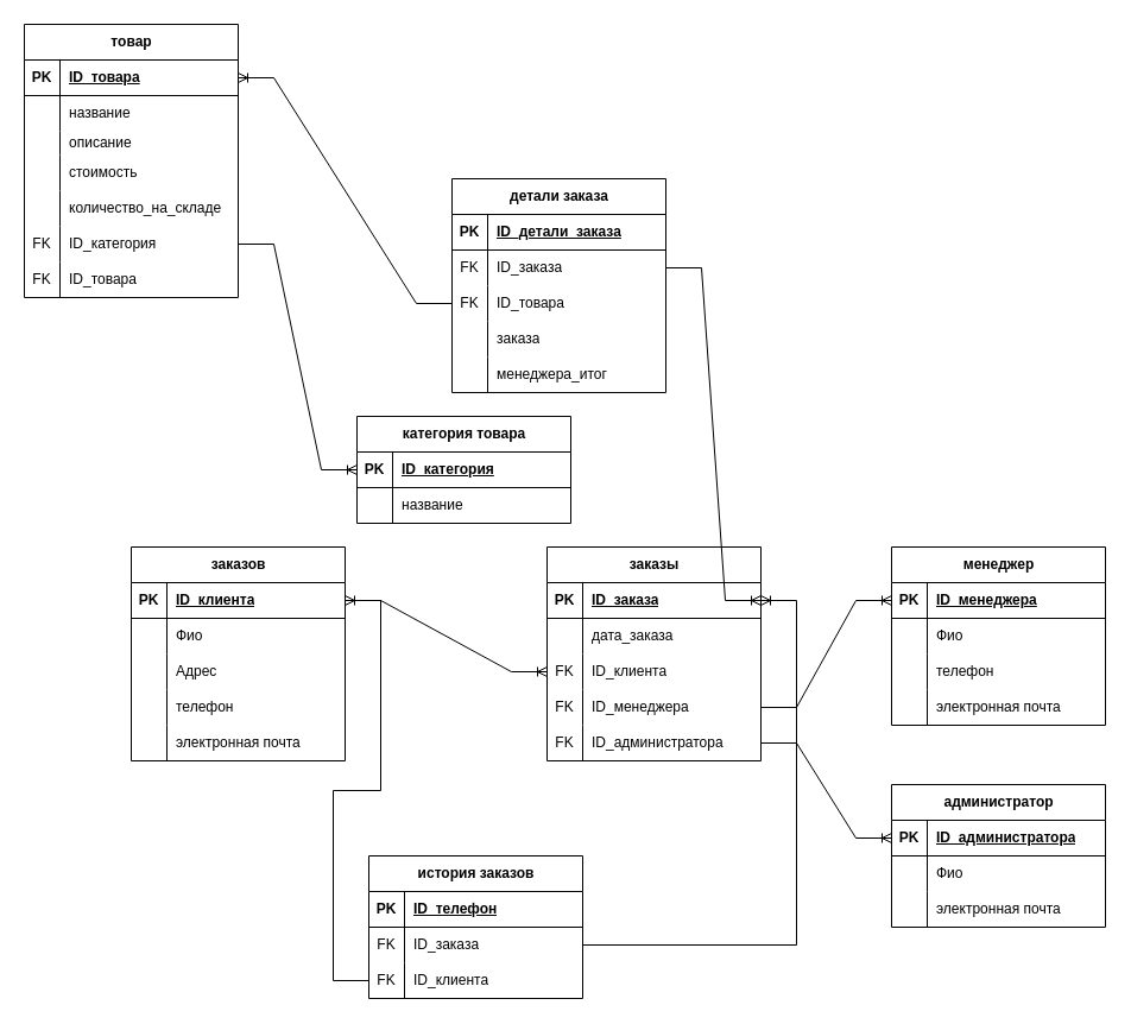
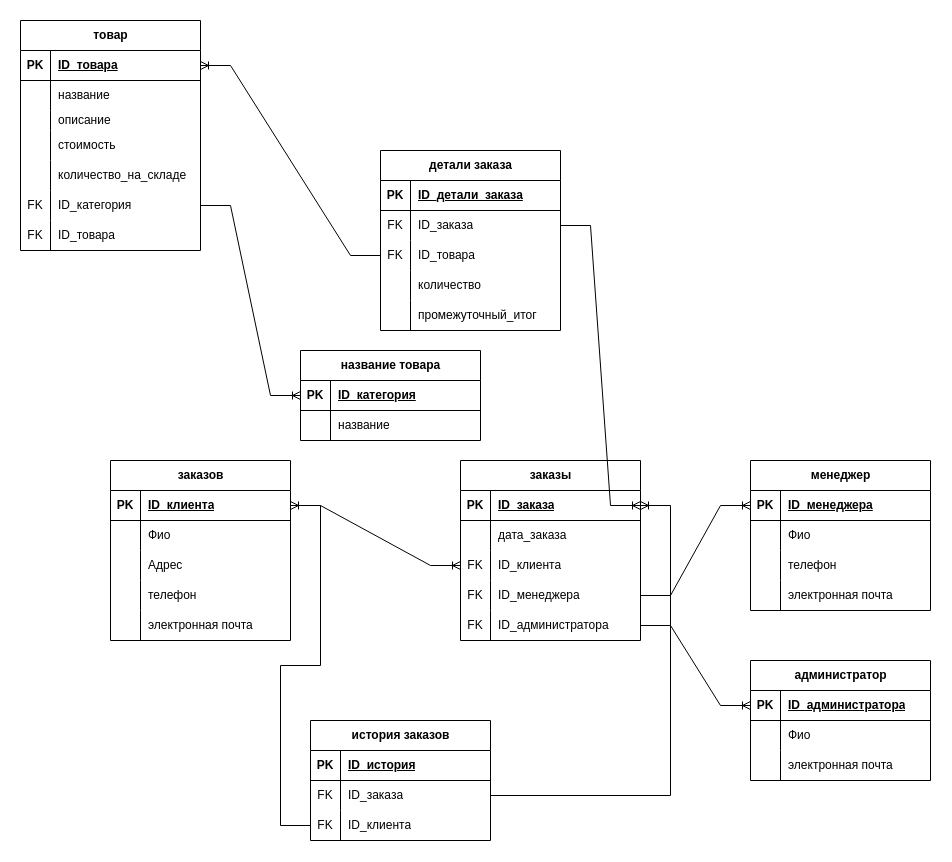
- <mxCell id="60" value="заказа" style="shape=partialRectangle;connectable=0;fillColor=none;top=0;left=0;bottom=0;right=0;align=left;spacingLeft=6;overflow=hidden;whiteSpace=wrap;html=1;" vertex="1" parent="58"><mxGeometry x="30" width="150" height="30" as="geometry"><mxRectangle width="150" height="30" as="alternateBounds" /></mxGeometry></mxCell>
+ <mxCell id="60" value="количество" style="shape=partialRectangle;connectable=0;fillColor=none;top=0;left=0;bottom=0;right=0;align=left;spacingLeft=6;overflow=hidden;whiteSpace=wrap;html=1;" vertex="1" parent="58"><mxGeometry x="30" width="150" height="30" as="geometry"><mxRectangle width="150" height="30" as="alternateBounds" /></mxGeometry></mxCell>
- <mxCell id="63" value="менеджера_итог" style="shape=partialRectangle;connectable=0;fillColor=none;top=0;left=0;bottom=0;right=0;align=left;spacingLeft=6;overflow=hidden;whiteSpace=wrap;html=1;" vertex="1" parent="61"><mxGeometry x="30" width="150" height="30" as="geometry"><mxRectangle width="150" height="30" as="alternateBounds" /></mxGeometry></mxCell>
+ <mxCell id="63" value="промежуточный_итог" style="shape=partialRectangle;connectable=0;fillColor=none;top=0;left=0;bottom=0;right=0;align=left;spacingLeft=6;overflow=hidden;whiteSpace=wrap;html=1;" vertex="1" parent="61"><mxGeometry x="30" width="150" height="30" as="geometry"><mxRectangle width="150" height="30" as="alternateBounds" /></mxGeometry></mxCell>
- <mxCell id="41" value="категория товара" style="shape=table;startSize=30;container=1;collapsible=1;childLayout=tableLayout;fixedRows=1;rowLines=0;fontStyle=1;align=center;resizeLast=1;html=1;" vertex="1" parent="1"><mxGeometry x="300" y="350" width="180" height="90" as="geometry" /></mxCell>
+ <mxCell id="41" value="название товара" style="shape=table;startSize=30;container=1;collapsible=1;childLayout=tableLayout;fixedRows=1;rowLines=0;fontStyle=1;align=center;resizeLast=1;html=1;" vertex="1" parent="1"><mxGeometry x="300" y="350" width="180" height="90" as="geometry" /></mxCell>
- <mxCell id="67" value="ID_телефон" style="shape=partialRectangle;connectable=0;fillColor=none;top=0;left=0;bottom=0;right=0;align=left;spacingLeft=6;fontStyle=5;overflow=hidden;whiteSpace=wrap;html=1;" vertex="1" parent="65"><mxGeometry x="30" width="150" height="30" as="geometry"><mxRectangle width="150" height="30" as="alternateBounds" /></mxGeometry></mxCell>
+ <mxCell id="67" value="ID_история" style="shape=partialRectangle;connectable=0;fillColor=none;top=0;left=0;bottom=0;right=0;align=left;spacingLeft=6;fontStyle=5;overflow=hidden;whiteSpace=wrap;html=1;" vertex="1" parent="65"><mxGeometry x="30" width="150" height="30" as="geometry"><mxRectangle width="150" height="30" as="alternateBounds" /></mxGeometry></mxCell>
